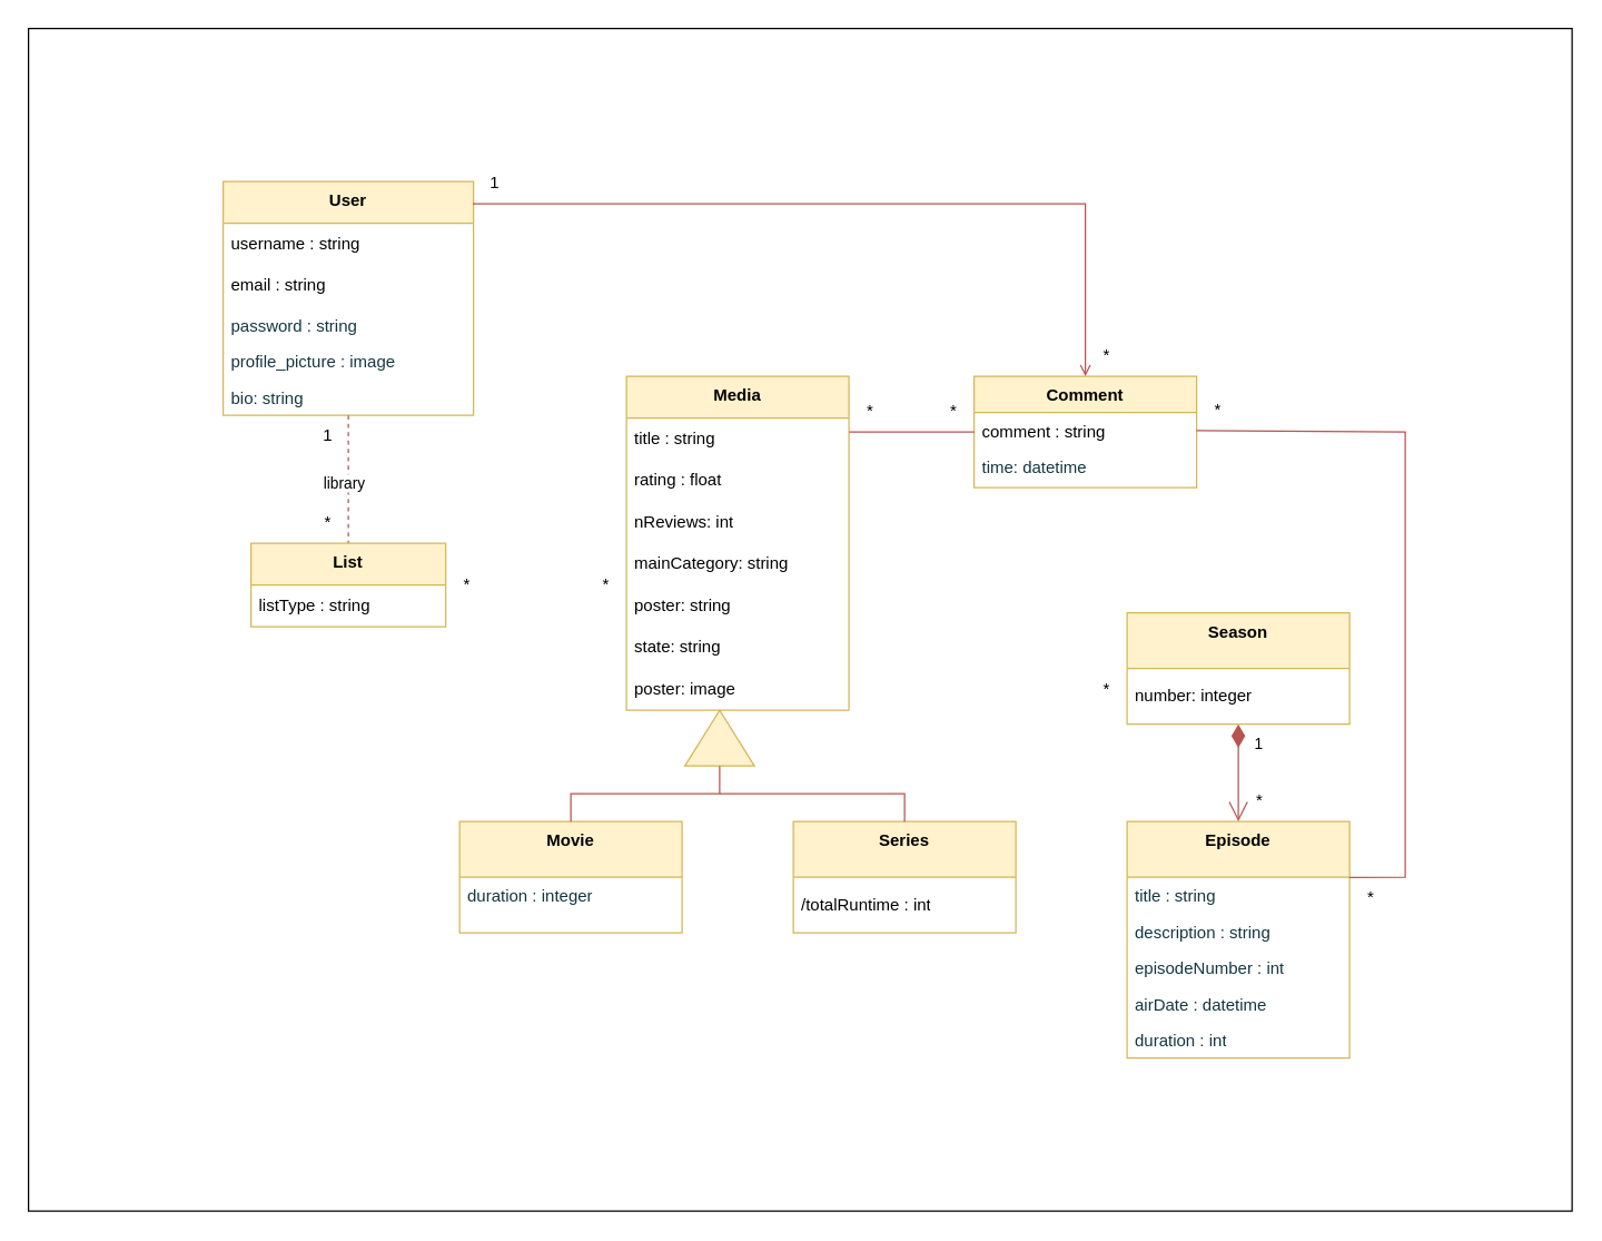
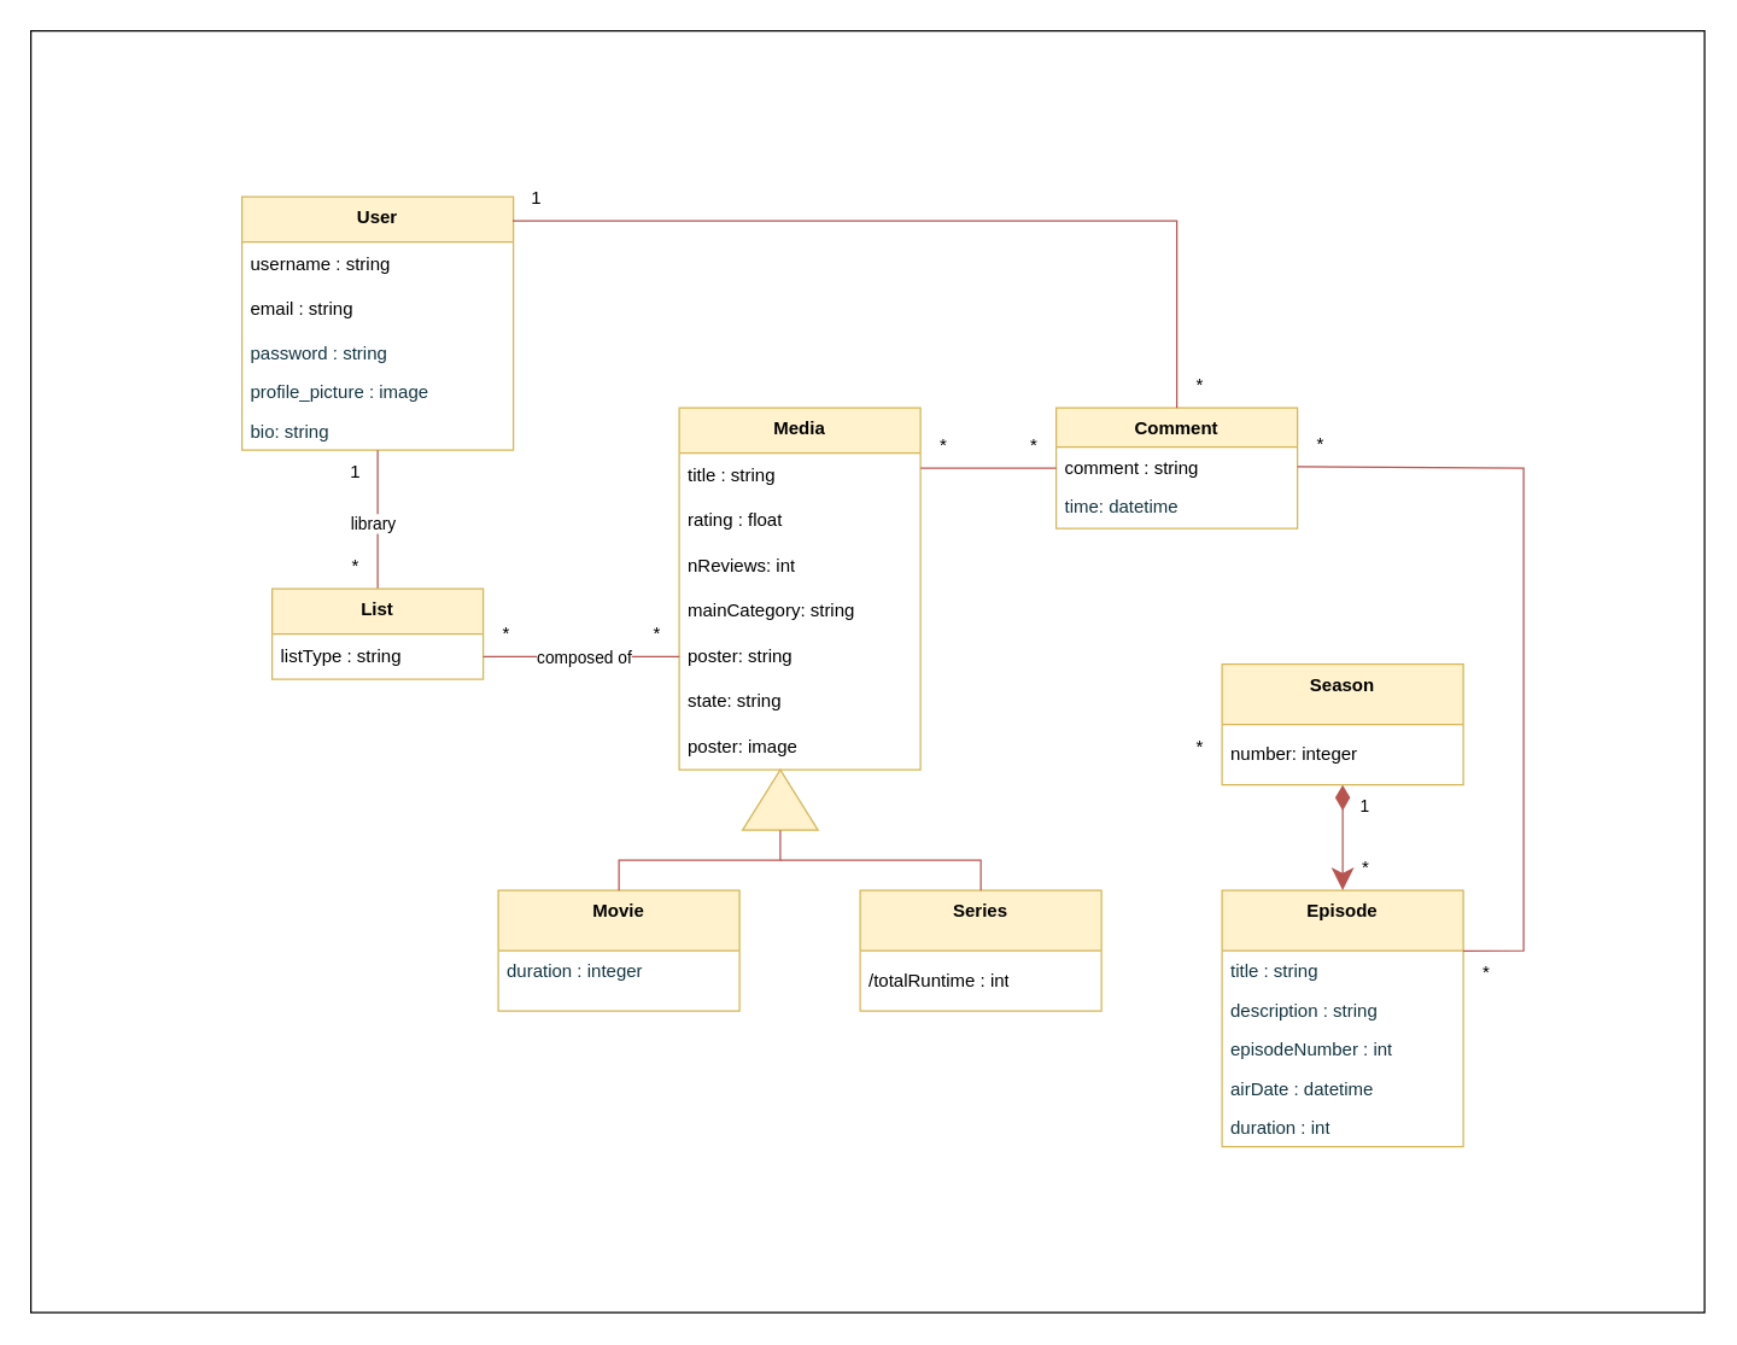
- <mxCell id="47" value="" style="endArrow=open;html=1;rounded=0;fillColor=#f8cecc;strokeColor=#b85450;exitX=0.997;exitY=0.095;exitDx=0;exitDy=0;exitPerimeter=0;entryX=0.5;entryY=0;entryDx=0;entryDy=0;" parent="1" source="22" target="11" edge="1"><mxGeometry width="50" height="50" relative="1" as="geometry"><mxPoint x="270" y="470" as="sourcePoint" /><mxPoint x="420" y="610" as="targetPoint" /><Array as="points"><mxPoint x="780" y="146" /></Array></mxGeometry></mxCell>
+ <mxCell id="47" value="" style="endArrow=none;html=1;rounded=0;fillColor=#f8cecc;strokeColor=#b85450;exitX=0.997;exitY=0.095;exitDx=0;exitDy=0;exitPerimeter=0;entryX=0.5;entryY=0;entryDx=0;entryDy=0;" parent="1" source="22" target="11" edge="1"><mxGeometry width="50" height="50" relative="1" as="geometry"><mxPoint x="270" y="470" as="sourcePoint" /><mxPoint x="420" y="610" as="targetPoint" /><Array as="points"><mxPoint x="780" y="146" /></Array></mxGeometry></mxCell>
- <mxCell id="28" value="" style="endArrow=none;html=1;rounded=0;fillColor=#f8cecc;strokeColor=#b85450;entryX=0.5;entryY=0;entryDx=0;entryDy=0;exitX=0.5;exitY=1;exitDx=0;exitDy=0;dashed=1;" parent="1" source="22" target="30" edge="1"><mxGeometry width="50" height="50" relative="1" as="geometry"><mxPoint x="250" y="310" as="sourcePoint" /><mxPoint x="460" y="220" as="targetPoint" /></mxGeometry></mxCell>
+ <mxCell id="28" value="" style="endArrow=none;html=1;rounded=0;fillColor=#f8cecc;strokeColor=#b85450;entryX=0.5;entryY=0;entryDx=0;entryDy=0;exitX=0.5;exitY=1;exitDx=0;exitDy=0;" parent="1" source="22" target="30" edge="1"><mxGeometry width="50" height="50" relative="1" as="geometry"><mxPoint x="250" y="310" as="sourcePoint" /><mxPoint x="460" y="220" as="targetPoint" /></mxGeometry></mxCell>
+ <mxCell id="43" value="" style="endArrow=none;html=1;rounded=0;fillColor=#f8cecc;strokeColor=#b85450;exitX=1;exitY=0.5;exitDx=0;exitDy=0;entryX=0;entryY=0.5;entryDx=0;entryDy=0;" parent="1" source="31" target="37" edge="1"><mxGeometry width="50" height="50" relative="1" as="geometry"><mxPoint x="544" y="312.41" as="sourcePoint" /><mxPoint x="674" y="312" as="targetPoint" /><Array as="points" /></mxGeometry></mxCell>
+ <mxCell id="44" value="composed of" style="edgeLabel;html=1;align=center;verticalAlign=middle;resizable=0;points=[];" parent="43" connectable="0" vertex="1"><mxGeometry x="0.166" y="1" relative="1" as="geometry"><mxPoint x="-10" y="1" as="offset" /></mxGeometry></mxCell>
- <mxCell id="48" value="1" style="endArrow=open;html=1;endSize=12;startArrow=diamondThin;startSize=14;startFill=1;edgeStyle=orthogonalEdgeStyle;align=left;verticalAlign=bottom;rounded=0;exitX=0.5;exitY=1.002;exitDx=0;exitDy=0;exitPerimeter=0;entryX=0.5;entryY=0;entryDx=0;entryDy=0;fillColor=#f8cecc;strokeColor=#b85450;" parent="1" source="21" target="5" edge="1"><mxGeometry x="-0.335" y="10" relative="1" as="geometry"><mxPoint x="827" y="700.556" as="sourcePoint" /><mxPoint x="907" y="700.556" as="targetPoint" /><Array as="points" /><mxPoint as="offset" /></mxGeometry></mxCell>
+ <mxCell id="48" value="1" style="endArrow=classic;html=1;endSize=12;startArrow=diamondThin;startSize=14;startFill=1;edgeStyle=orthogonalEdgeStyle;align=left;verticalAlign=bottom;rounded=0;exitX=0.5;exitY=1.002;exitDx=0;exitDy=0;exitPerimeter=0;entryX=0.5;entryY=0;entryDx=0;entryDy=0;fillColor=#f8cecc;strokeColor=#b85450;" parent="1" source="21" target="5" edge="1"><mxGeometry x="-0.335" y="10" relative="1" as="geometry"><mxPoint x="827" y="700.556" as="sourcePoint" /><mxPoint x="907" y="700.556" as="targetPoint" /><Array as="points" /><mxPoint as="offset" /></mxGeometry></mxCell>
